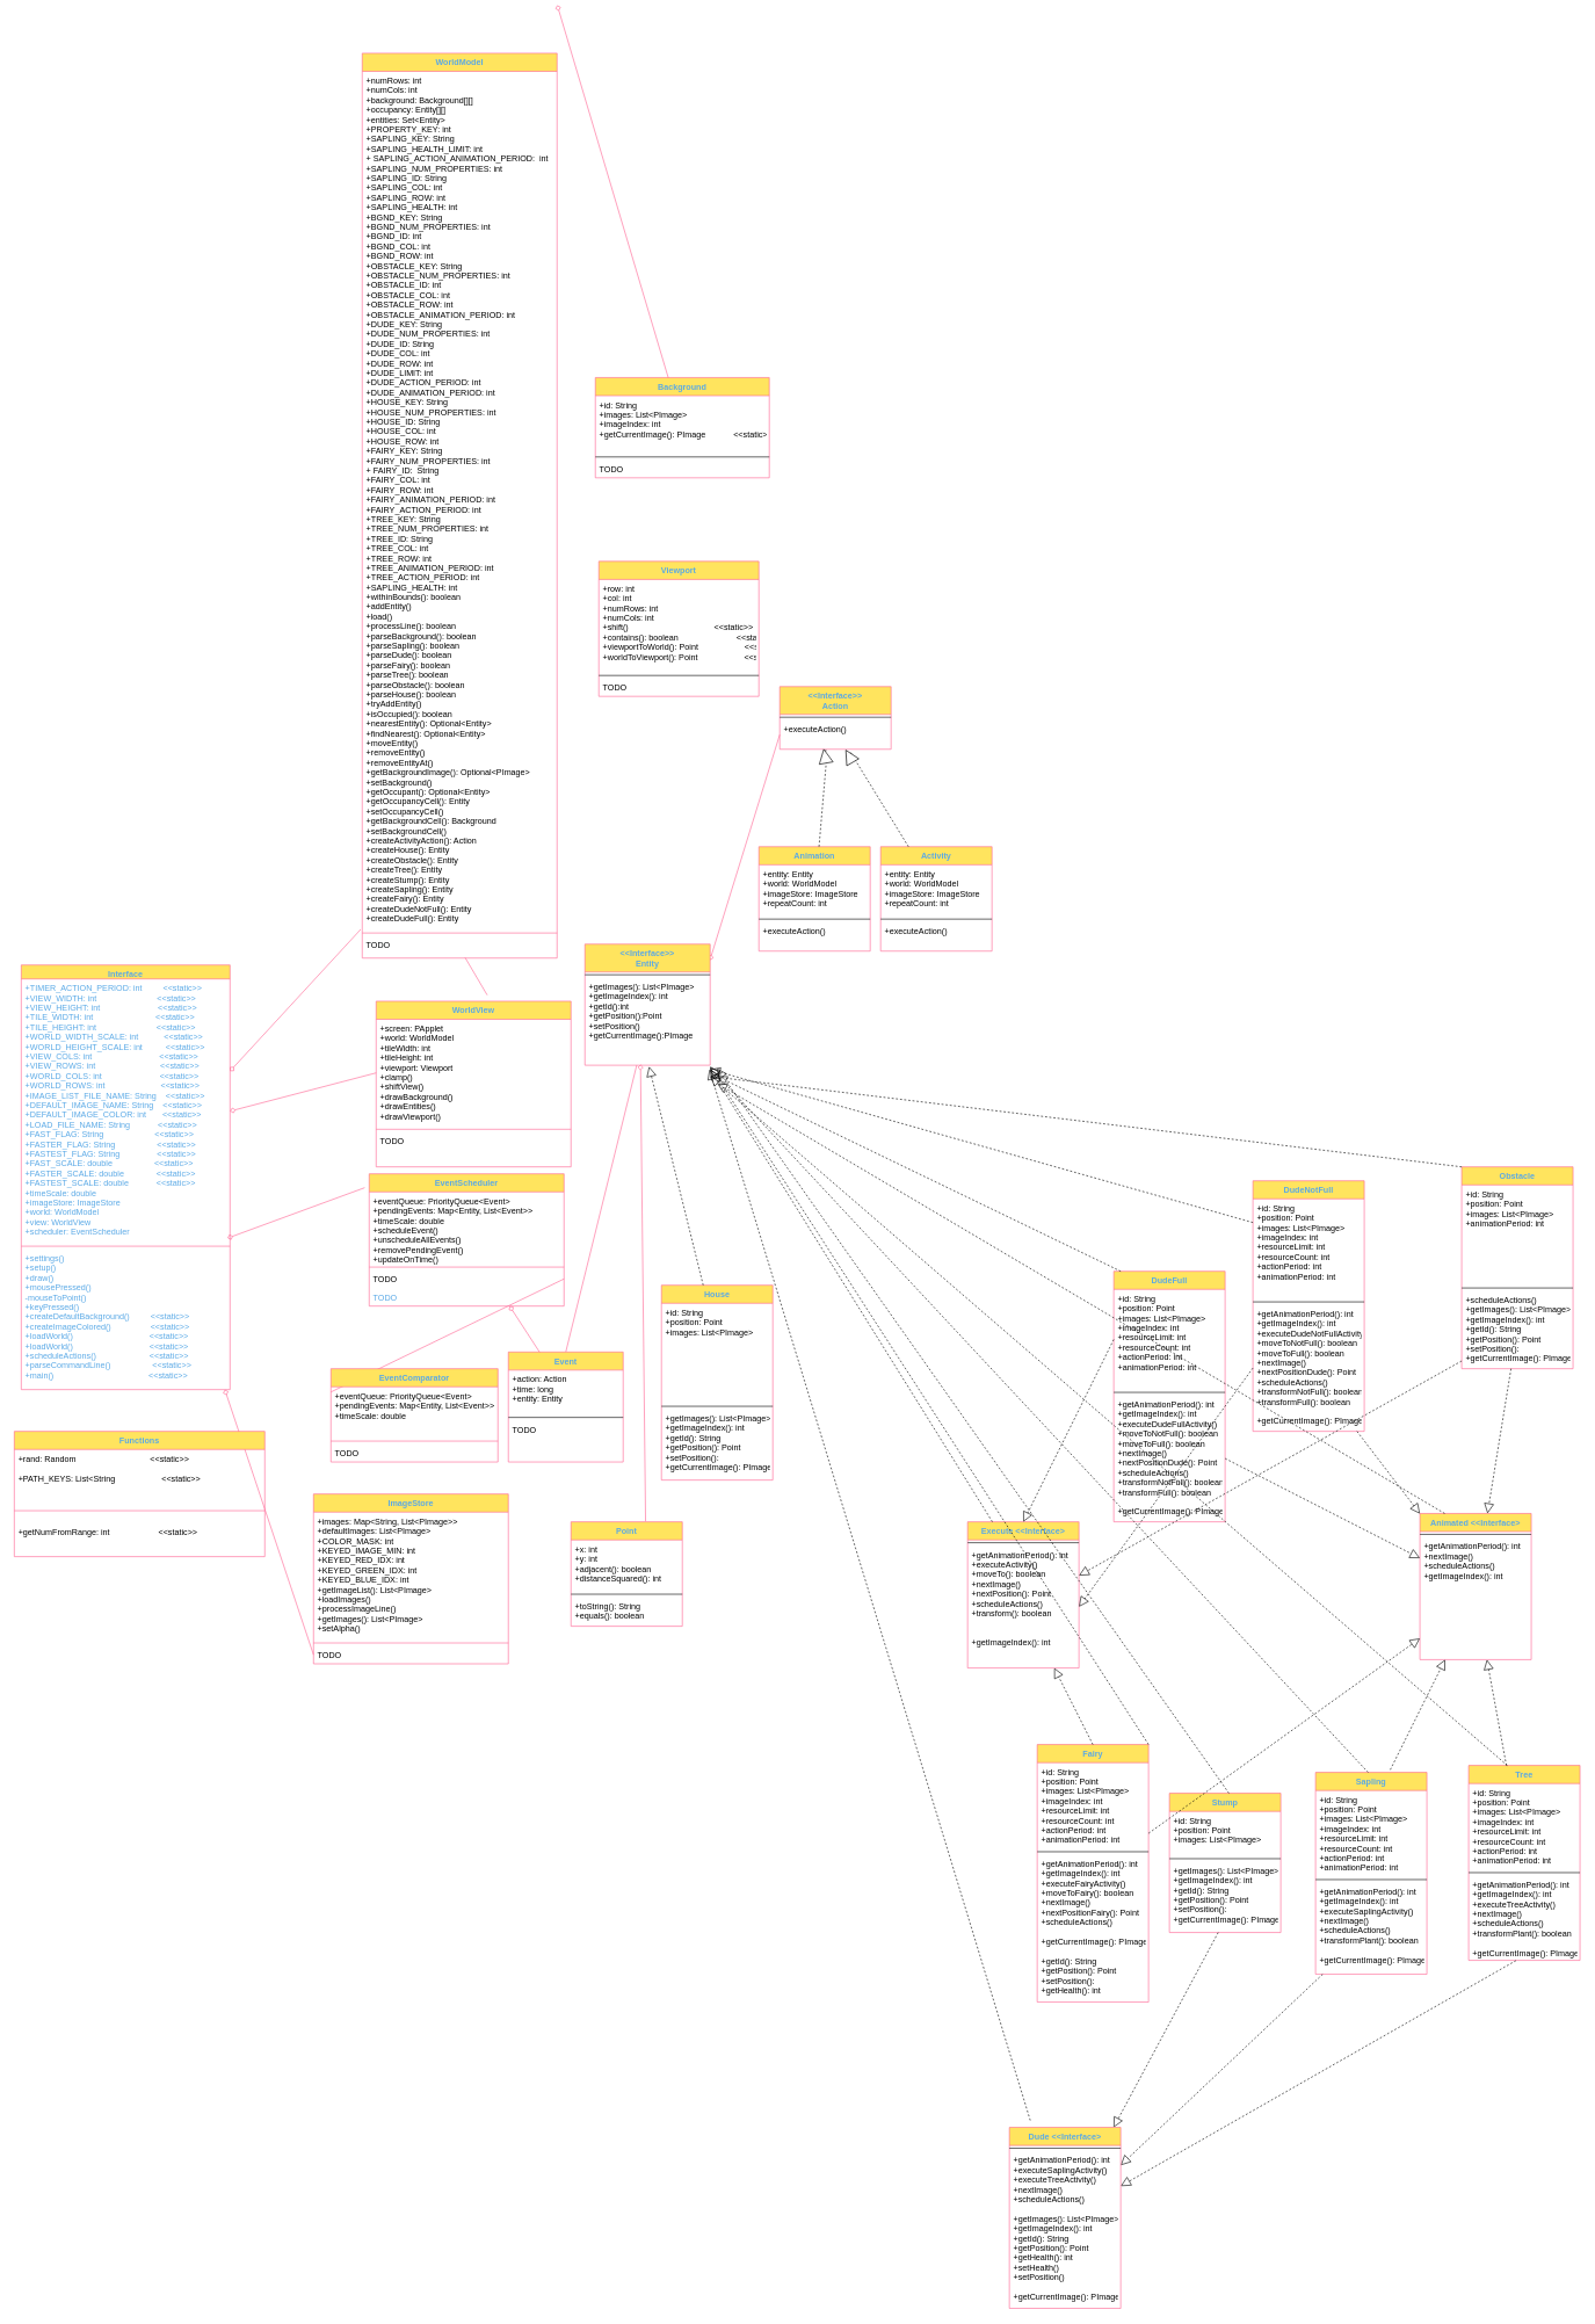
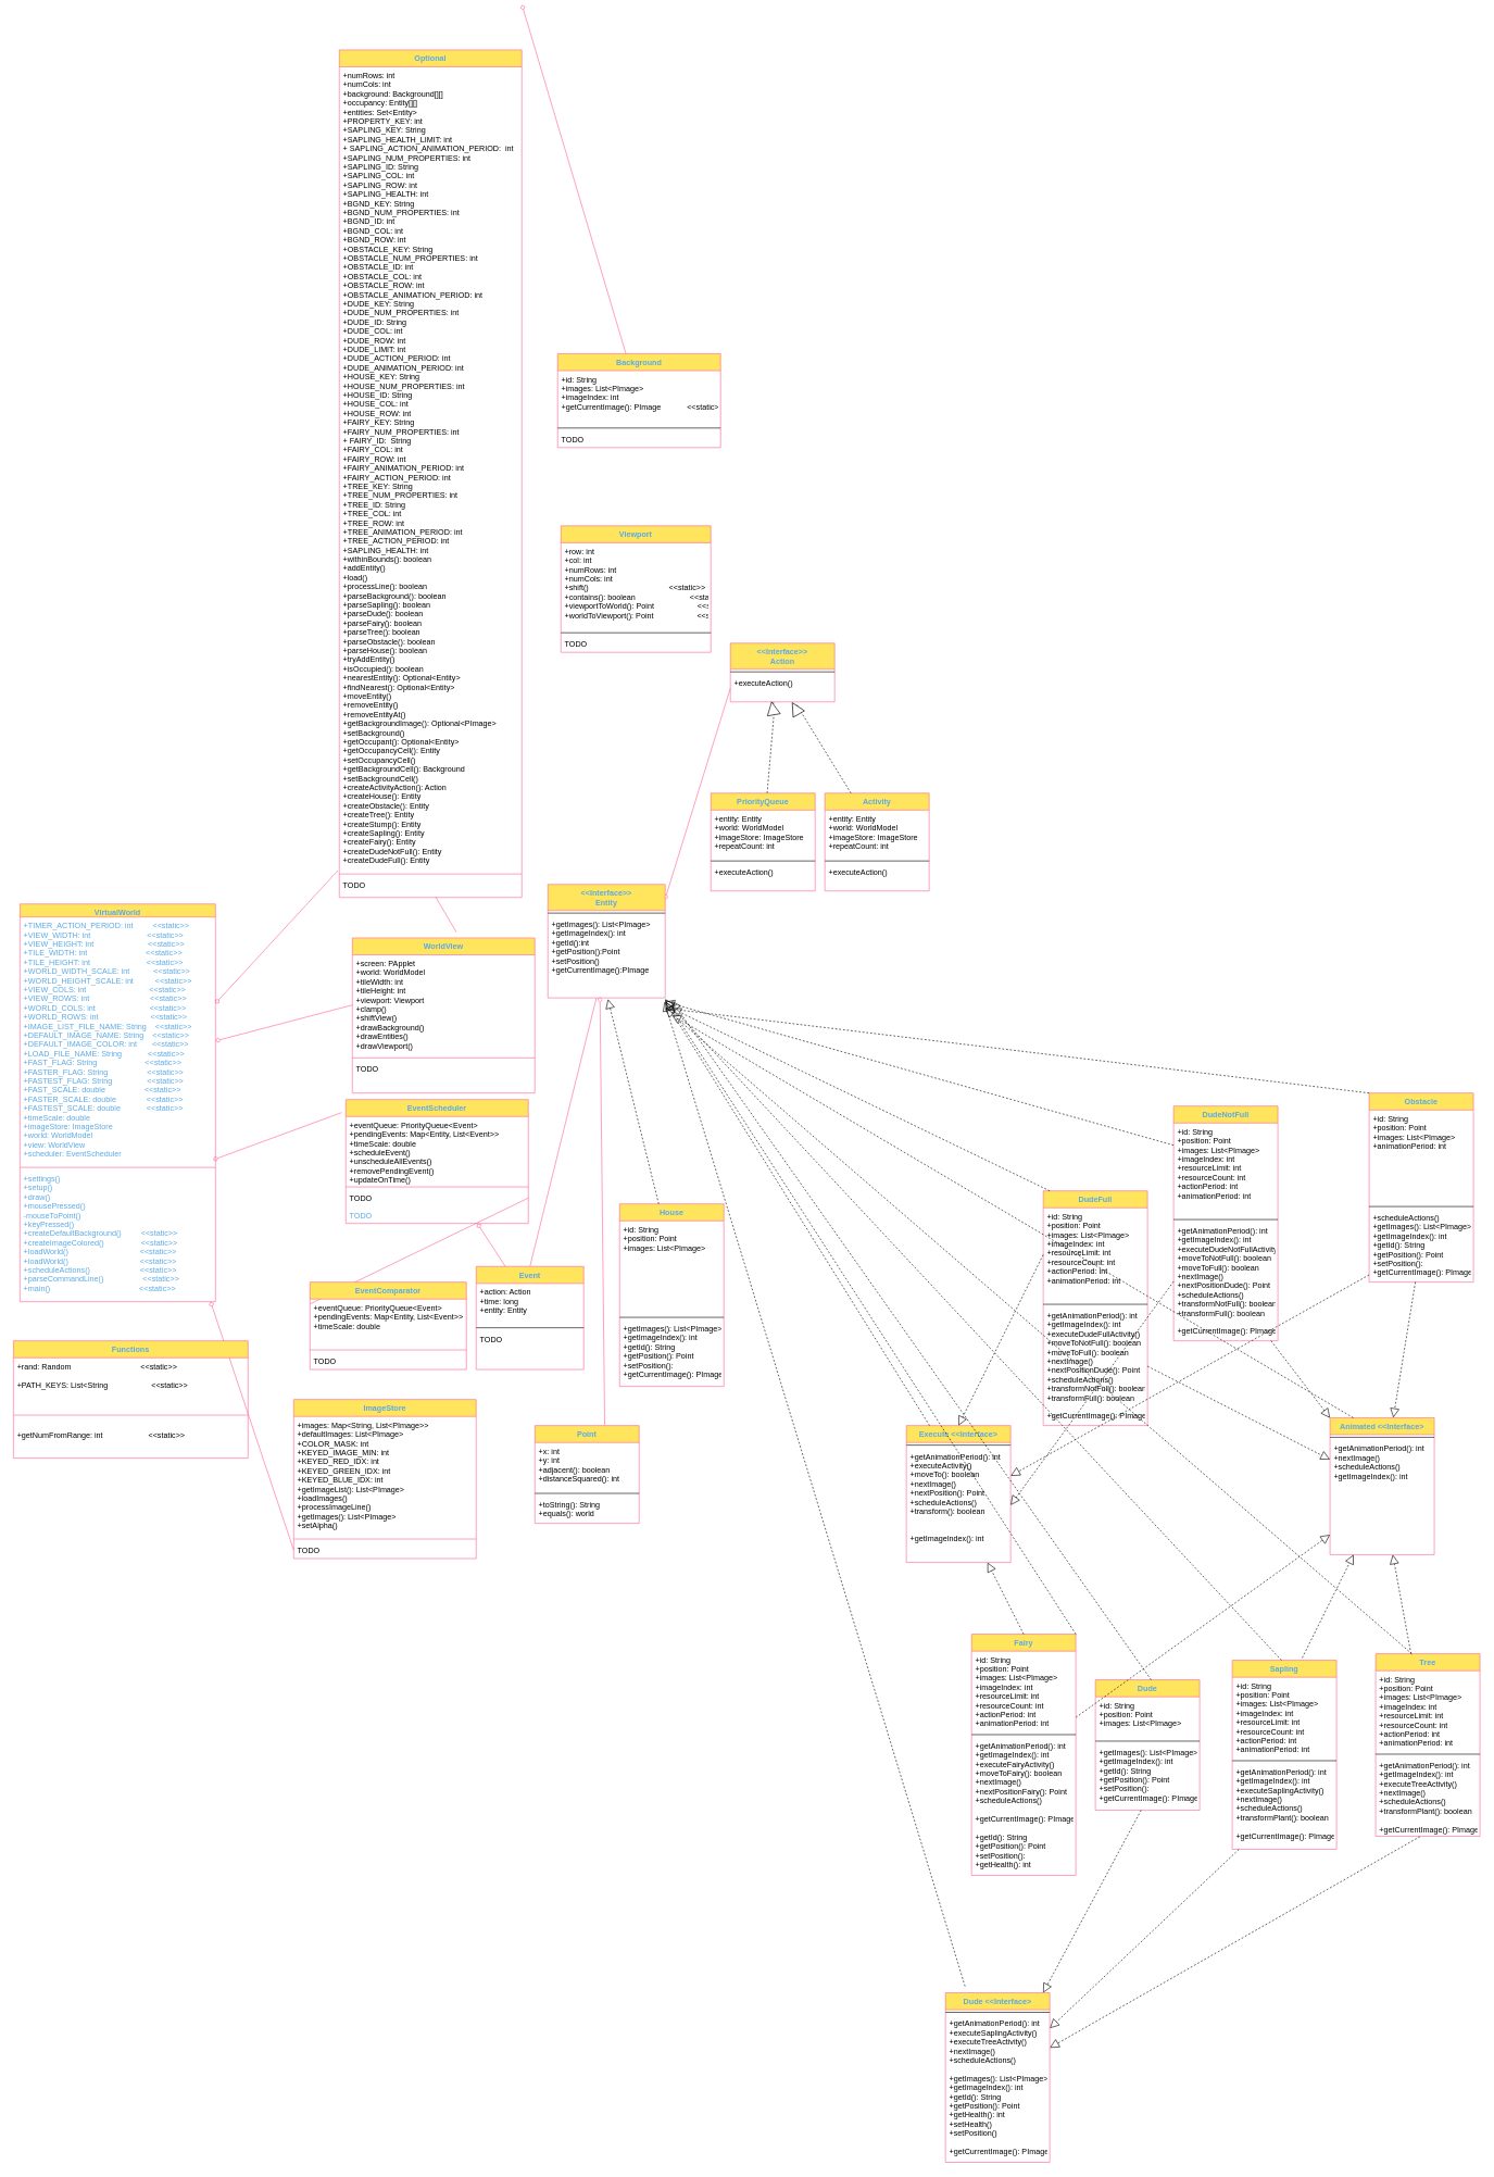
- <mxCell id="17" value="WorldModel" style="swimlane;fontStyle=1;align=center;verticalAlign=top;childLayout=stackLayout;horizontal=1;startSize=26;horizontalStack=0;resizeParent=1;resizeParentMax=0;resizeLast=0;collapsible=1;marginBottom=0;hachureGap=4;pointerEvents=0;sketch=0;fontColor=#5AA9E6;strokeColor=#FF6392;fillColor=#FFE45E;" parent="1" vertex="1"><mxGeometry x="520" y="20" width="280" height="1300" as="geometry" /></mxCell>
+ <mxCell id="17" value="Optional" style="swimlane;fontStyle=1;align=center;verticalAlign=top;childLayout=stackLayout;horizontal=1;startSize=26;horizontalStack=0;resizeParent=1;resizeParentMax=0;resizeLast=0;collapsible=1;marginBottom=0;hachureGap=4;pointerEvents=0;sketch=0;fontColor=#5AA9E6;strokeColor=#FF6392;fillColor=#FFE45E;" parent="1" vertex="1"><mxGeometry x="520" y="20" width="280" height="1300" as="geometry" /></mxCell>
- <mxCell id="64" value="Animation" style="swimlane;fontStyle=1;align=center;verticalAlign=top;childLayout=stackLayout;horizontal=1;startSize=26;horizontalStack=0;resizeParent=1;resizeParentMax=0;resizeLast=0;collapsible=1;marginBottom=0;hachureGap=4;pointerEvents=0;sketch=0;fontColor=#5AA9E6;strokeColor=#FF6392;fillColor=#FFE45E;" vertex="1" parent="1"><mxGeometry x="1090" y="1160" width="160" height="150" as="geometry" /></mxCell>
+ <mxCell id="64" value="PriorityQueue" style="swimlane;fontStyle=1;align=center;verticalAlign=top;childLayout=stackLayout;horizontal=1;startSize=26;horizontalStack=0;resizeParent=1;resizeParentMax=0;resizeLast=0;collapsible=1;marginBottom=0;hachureGap=4;pointerEvents=0;sketch=0;fontColor=#5AA9E6;strokeColor=#FF6392;fillColor=#FFE45E;" vertex="1" parent="1"><mxGeometry x="1090" y="1160" width="160" height="150" as="geometry" /></mxCell>
- <mxCell id="13" value="Interface" style="swimlane;fontStyle=1;align=center;verticalAlign=top;childLayout=stackLayout;horizontal=1;startSize=20;horizontalStack=0;resizeParent=1;resizeParentMax=0;resizeLast=0;collapsible=1;marginBottom=0;hachureGap=4;pointerEvents=0;fillColor=#FFE45E;strokeColor=#FF6392;fontColor=#5AA9E6;" parent="1" vertex="1"><mxGeometry x="30" y="1330" width="300" height="610" as="geometry" /></mxCell>
+ <mxCell id="13" value="VirtualWorld" style="swimlane;fontStyle=1;align=center;verticalAlign=top;childLayout=stackLayout;horizontal=1;startSize=20;horizontalStack=0;resizeParent=1;resizeParentMax=0;resizeLast=0;collapsible=1;marginBottom=0;hachureGap=4;pointerEvents=0;fillColor=#FFE45E;strokeColor=#FF6392;fontColor=#5AA9E6;" parent="1" vertex="1"><mxGeometry x="30" y="1330" width="300" height="610" as="geometry" /></mxCell>
- <mxCell id="60" value="+toString(): String&#10;+equals(): boolean" style="text;strokeColor=none;fillColor=none;align=left;verticalAlign=top;spacingLeft=4;spacingRight=4;overflow=hidden;rotatable=0;points=[[0,0.5],[1,0.5]];portConstraint=eastwest;" parent="57" vertex="1"><mxGeometry y="108" width="160" height="42" as="geometry" /></mxCell>
+ <mxCell id="60" value="+toString(): String&#10;+equals(): world" style="text;strokeColor=none;fillColor=none;align=left;verticalAlign=top;spacingLeft=4;spacingRight=4;overflow=hidden;rotatable=0;points=[[0,0.5],[1,0.5]];portConstraint=eastwest;" parent="57" vertex="1"><mxGeometry y="108" width="160" height="42" as="geometry" /></mxCell>
- <mxCell id="90" value="Stump" style="swimlane;fontStyle=1;align=center;verticalAlign=top;childLayout=stackLayout;horizontal=1;startSize=26;horizontalStack=0;resizeParent=1;resizeParentMax=0;resizeLast=0;collapsible=1;marginBottom=0;hachureGap=4;pointerEvents=0;sketch=0;fontColor=#5AA9E6;strokeColor=#FF6392;fillColor=#FFE45E;" vertex="1" parent="1"><mxGeometry x="1680" y="2520" width="160" height="200" as="geometry" /></mxCell>
+ <mxCell id="90" value="Dude" style="swimlane;fontStyle=1;align=center;verticalAlign=top;childLayout=stackLayout;horizontal=1;startSize=26;horizontalStack=0;resizeParent=1;resizeParentMax=0;resizeLast=0;collapsible=1;marginBottom=0;hachureGap=4;pointerEvents=0;sketch=0;fontColor=#5AA9E6;strokeColor=#FF6392;fillColor=#FFE45E;" vertex="1" parent="1"><mxGeometry x="1680" y="2520" width="160" height="200" as="geometry" /></mxCell>
